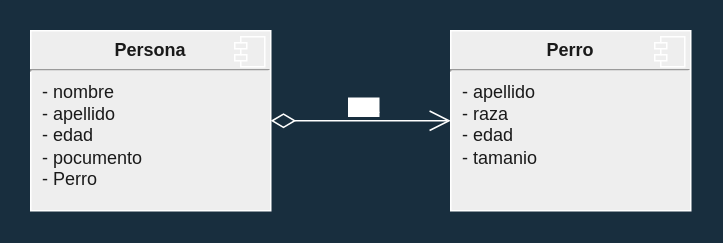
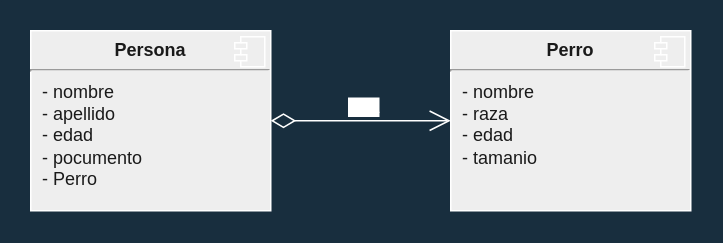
- <mxCell id="2" value="&lt;p style=&quot;margin:0px;margin-top:6px;text-align:center;&quot;&gt;&lt;b&gt;Perro&lt;/b&gt;&lt;/p&gt;&lt;hr&gt;&lt;p style=&quot;margin:0px;margin-left:8px;&quot;&gt;- apellido&lt;br&gt;- raza&lt;/p&gt;&lt;p style=&quot;margin:0px;margin-left:8px;&quot;&gt;- edad&lt;/p&gt;&lt;p style=&quot;margin:0px;margin-left:8px;&quot;&gt;- tamanio&lt;/p&gt;" style="align=left;overflow=fill;html=1;dropTarget=0;strokeColor=#FFFFFF;fontColor=#1A1A1A;fillColor=#EEEEEE;" vertex="1" parent="1"><mxGeometry x="300" y="20" width="160" height="120" as="geometry" /></mxCell>
+ <mxCell id="2" value="&lt;p style=&quot;margin:0px;margin-top:6px;text-align:center;&quot;&gt;&lt;b&gt;Perro&lt;/b&gt;&lt;/p&gt;&lt;hr&gt;&lt;p style=&quot;margin:0px;margin-left:8px;&quot;&gt;- nombre&lt;br&gt;- raza&lt;/p&gt;&lt;p style=&quot;margin:0px;margin-left:8px;&quot;&gt;- edad&lt;/p&gt;&lt;p style=&quot;margin:0px;margin-left:8px;&quot;&gt;- tamanio&lt;/p&gt;" style="align=left;overflow=fill;html=1;dropTarget=0;strokeColor=#FFFFFF;fontColor=#1A1A1A;fillColor=#EEEEEE;" vertex="1" parent="1"><mxGeometry x="300" y="20" width="160" height="120" as="geometry" /></mxCell>
